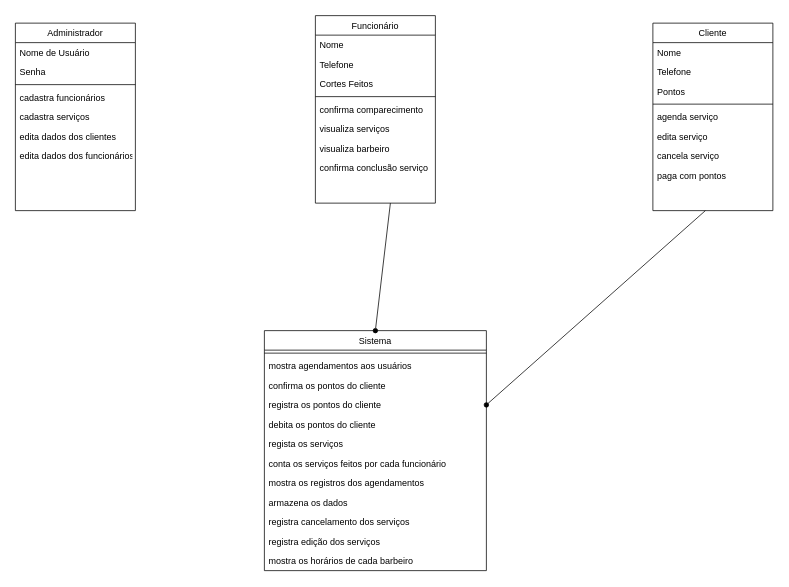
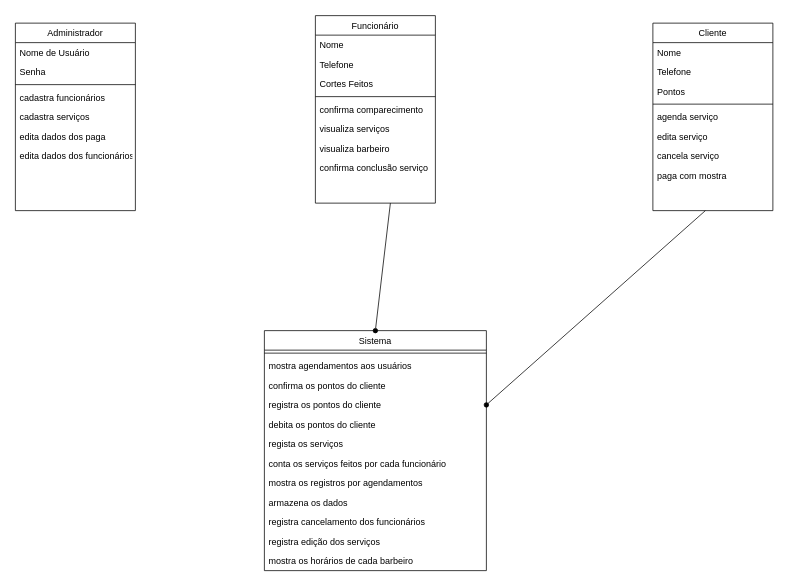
- <mxCell id="26" value="edita dados dos clientes" style="text;align=left;verticalAlign=top;spacingLeft=4;spacingRight=4;overflow=hidden;rotatable=0;points=[[0,0.5],[1,0.5]];portConstraint=eastwest;" parent="20" vertex="1"><mxGeometry y="138" width="160" height="26" as="geometry" /></mxCell>
+ <mxCell id="26" value="edita dados dos paga" style="text;align=left;verticalAlign=top;spacingLeft=4;spacingRight=4;overflow=hidden;rotatable=0;points=[[0,0.5],[1,0.5]];portConstraint=eastwest;" parent="20" vertex="1"><mxGeometry y="138" width="160" height="26" as="geometry" /></mxCell>
- <mxCell id="10" value="paga com pontos" style="text;align=left;verticalAlign=top;spacingLeft=4;spacingRight=4;overflow=hidden;rotatable=0;points=[[0,0.5],[1,0.5]];portConstraint=eastwest;" parent="2" vertex="1"><mxGeometry y="190" width="160" height="26" as="geometry" /></mxCell>
+ <mxCell id="10" value="paga com mostra" style="text;align=left;verticalAlign=top;spacingLeft=4;spacingRight=4;overflow=hidden;rotatable=0;points=[[0,0.5],[1,0.5]];portConstraint=eastwest;" parent="2" vertex="1"><mxGeometry y="190" width="160" height="26" as="geometry" /></mxCell>
- <mxCell id="36" value="mostra os registros dos agendamentos" style="text;align=left;verticalAlign=top;spacingLeft=4;spacingRight=4;overflow=hidden;rotatable=0;points=[[0,0.5],[1,0.5]];portConstraint=eastwest;" parent="28" vertex="1"><mxGeometry y="190" width="296" height="26" as="geometry" /></mxCell>
+ <mxCell id="36" value="mostra os registros por agendamentos" style="text;align=left;verticalAlign=top;spacingLeft=4;spacingRight=4;overflow=hidden;rotatable=0;points=[[0,0.5],[1,0.5]];portConstraint=eastwest;" parent="28" vertex="1"><mxGeometry y="190" width="296" height="26" as="geometry" /></mxCell>
- <mxCell id="38" value="registra cancelamento dos serviços" style="text;align=left;verticalAlign=top;spacingLeft=4;spacingRight=4;overflow=hidden;rotatable=0;points=[[0,0.5],[1,0.5]];portConstraint=eastwest;" parent="28" vertex="1"><mxGeometry y="242" width="296" height="26" as="geometry" /></mxCell>
+ <mxCell id="38" value="registra cancelamento dos funcionários" style="text;align=left;verticalAlign=top;spacingLeft=4;spacingRight=4;overflow=hidden;rotatable=0;points=[[0,0.5],[1,0.5]];portConstraint=eastwest;" parent="28" vertex="1"><mxGeometry y="242" width="296" height="26" as="geometry" /></mxCell>
